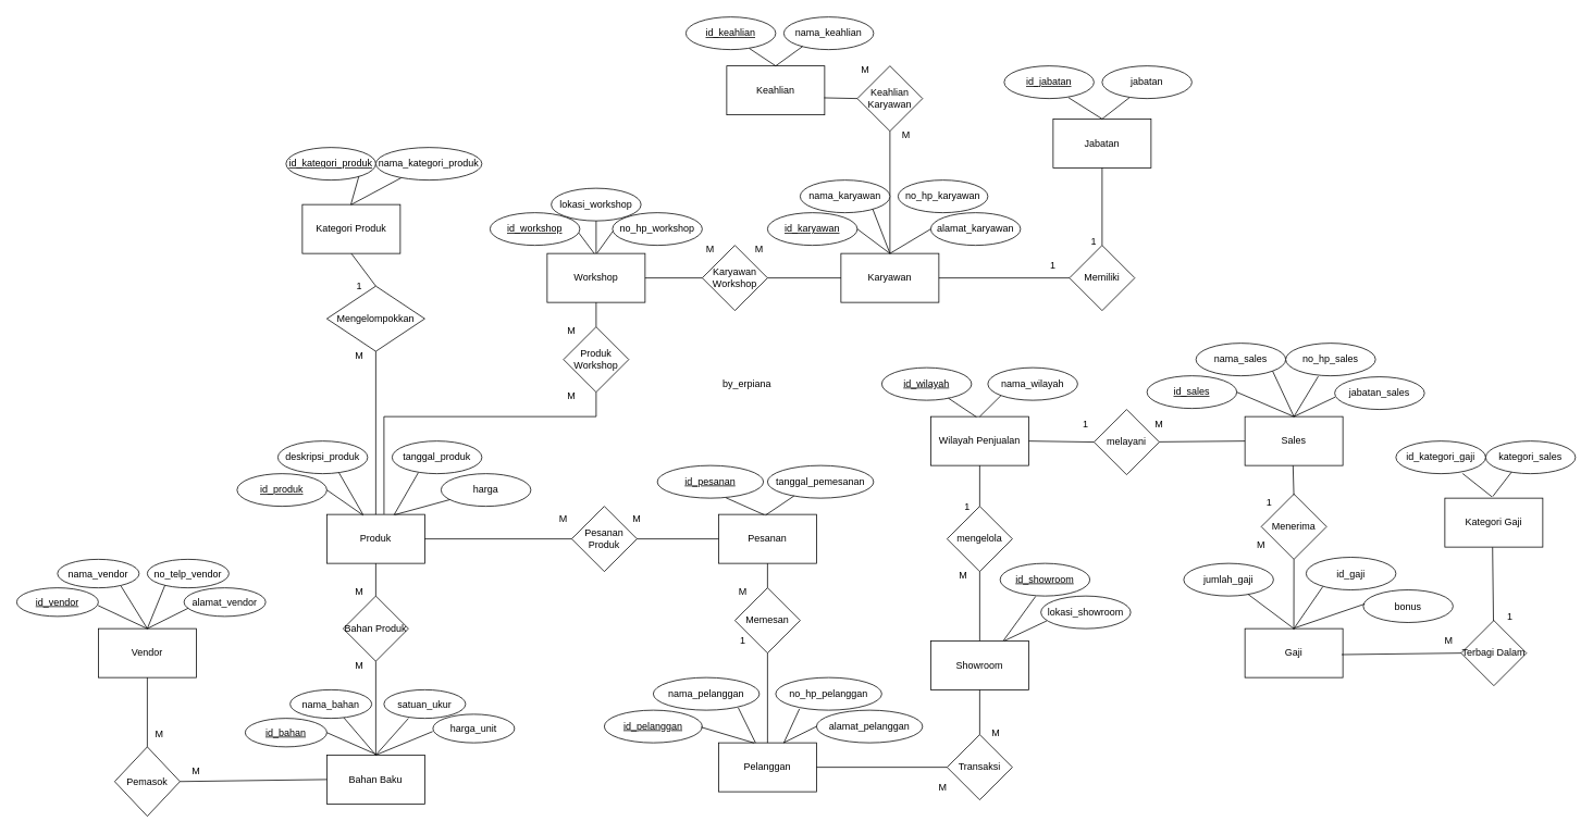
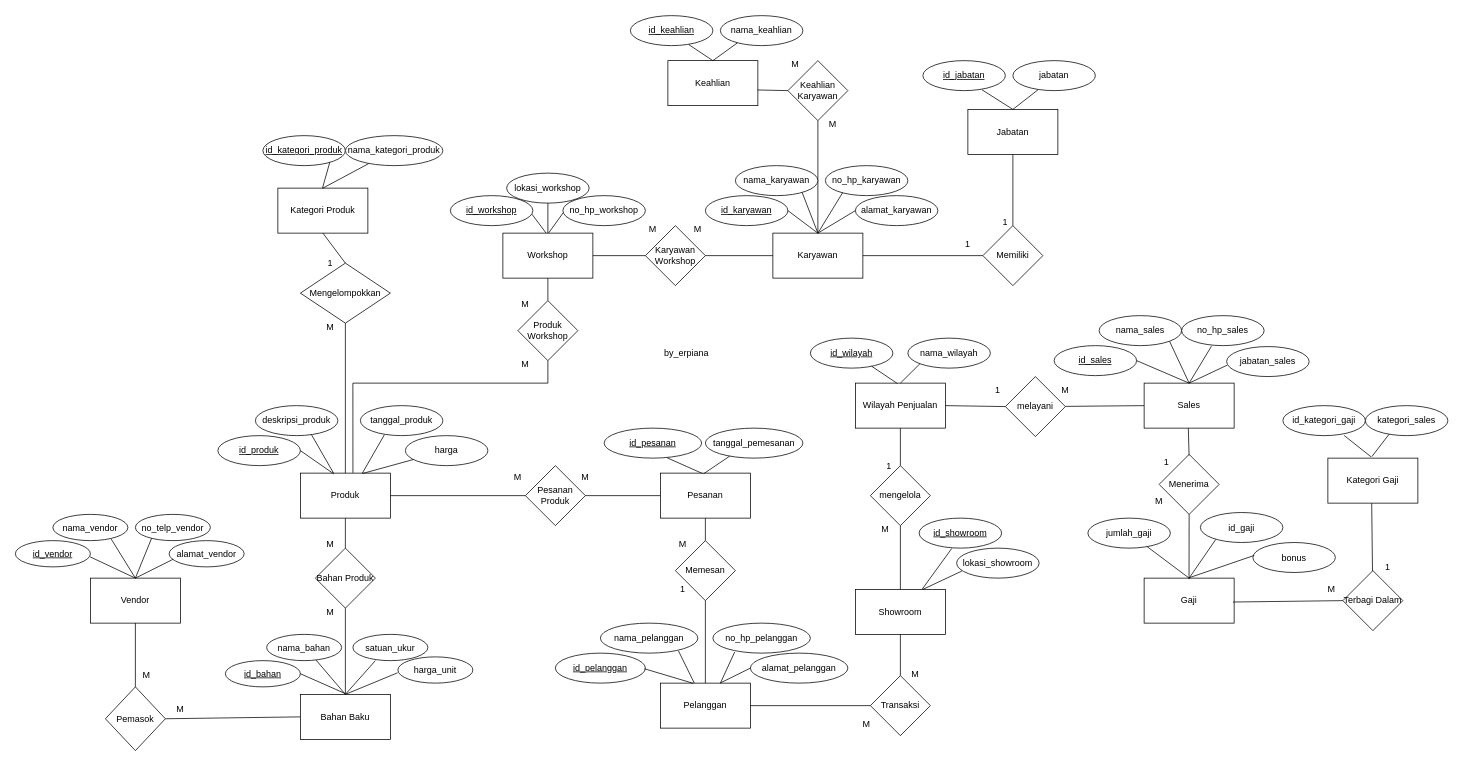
+ <mxCell id="129" value="" style="endArrow=none;html=1;rounded=0;entryX=0.211;entryY=0.893;entryDx=0;entryDy=0;entryPerimeter=0;exitX=0.5;exitY=0;exitDx=0;exitDy=0;" parent="1" source="19" target="124" edge="1"><mxGeometry width="50" height="50" relative="1" as="geometry"><mxPoint x="1090" y="370" as="sourcePoint" /><mxPoint x="1140" y="320" as="targetPoint" /></mxGeometry></mxCell>
